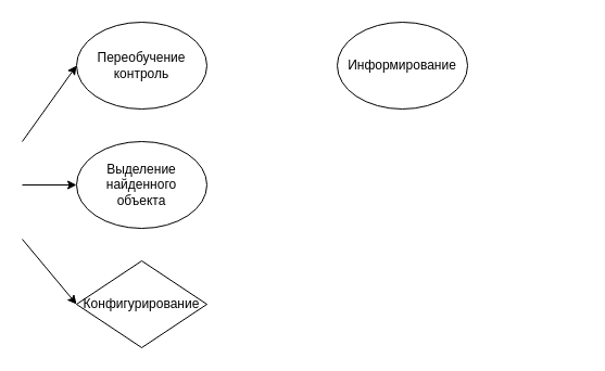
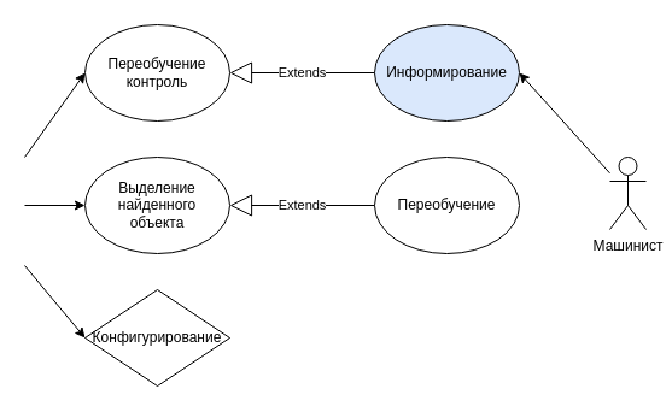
+ <mxCell id="5" value="Extends" style="endArrow=block;endSize=16;endFill=0;html=1;exitX=0;exitY=0.5;exitDx=0;exitDy=0;entryX=1;entryY=0.5;entryDx=0;entryDy=0;" edge="1" parent="1" source="3" target="2"><mxGeometry width="160" relative="1" as="geometry"><mxPoint x="20" y="310" as="sourcePoint" /><mxPoint x="180" y="310" as="targetPoint" /></mxGeometry></mxCell>
- <mxCell id="3" value="Информирование" style="ellipse;whiteSpace=wrap;html=1;" vertex="1" parent="1"><mxGeometry x="310" y="20" width="120" height="80" as="geometry" /></mxCell>
+ <mxCell id="3" value="Информирование" style="ellipse;whiteSpace=wrap;html=1;fillColor=#dae8fc;" vertex="1" parent="1"><mxGeometry x="310" y="20" width="120" height="80" as="geometry" /></mxCell>
+ <mxCell id="4" value="" style="endArrow=classic;html=1;entryX=1;entryY=0.5;entryDx=0;entryDy=0;" edge="1" parent="1" source="13" target="3"><mxGeometry width="50" height="50" relative="1" as="geometry"><mxPoint x="540" y="160" as="sourcePoint" /><mxPoint x="400" y="110" as="targetPoint" /></mxGeometry></mxCell>
+ <mxCell id="13" value="Машинист" style="shape=umlActor;verticalLabelPosition=bottom;labelBackgroundColor=#ffffff;verticalAlign=top;html=1;outlineConnect=0;" vertex="1" parent="1"><mxGeometry x="505" y="130" width="30" height="60" as="geometry" /></mxCell>
+ <mxCell id="9" value="Extends" style="endArrow=block;endSize=16;endFill=0;html=1;exitX=0;exitY=0.5;exitDx=0;exitDy=0;entryX=1;entryY=0.5;entryDx=0;entryDy=0;" edge="1" parent="1" source="8" target="6"><mxGeometry width="160" relative="1" as="geometry"><mxPoint x="320" y="255" as="sourcePoint" /><mxPoint x="220" y="185" as="targetPoint" /></mxGeometry></mxCell>
+ <mxCell id="8" value="Переобучение" style="ellipse;whiteSpace=wrap;html=1;" vertex="1" parent="1"><mxGeometry x="310" y="130" width="120" height="80" as="geometry" /></mxCell>
